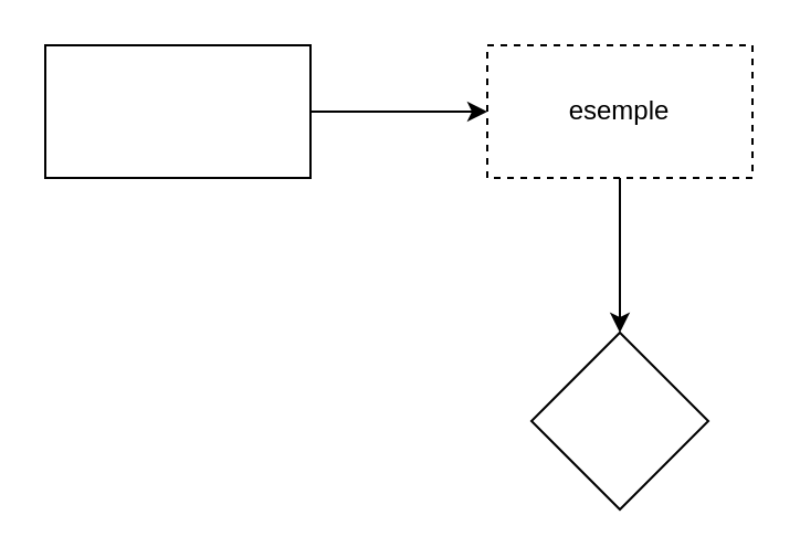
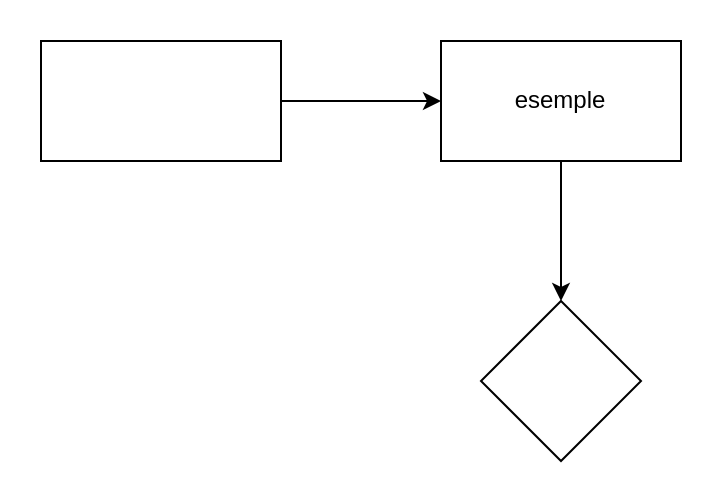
- <mxCell id="5" value="esemple" style="rounded=0;whiteSpace=wrap;html=1;dashed=1;" vertex="1" parent="1"><mxGeometry x="220" y="20" width="120" height="60" as="geometry" /></mxCell>
+ <mxCell id="5" value="esemple" style="rounded=0;whiteSpace=wrap;html=1;" vertex="1" parent="1"><mxGeometry x="220" y="20" width="120" height="60" as="geometry" /></mxCell>
